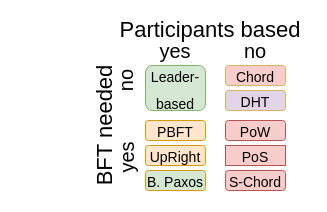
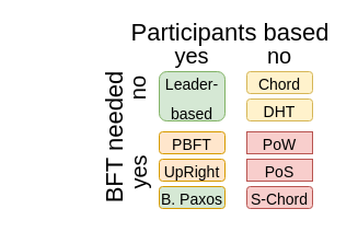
- <mxCell id="15" value="&lt;font style=&quot;font-size: 14px&quot;&gt;Chord&lt;/font&gt;" style="rounded=1;whiteSpace=wrap;html=1;fontSize=22;fillColor=#f8cecc;strokeColor=#d6b656;" vertex="1" parent="1"><mxGeometry x="225" y="65" width="60" height="20" as="geometry" /></mxCell>
+ <mxCell id="15" value="&lt;font style=&quot;font-size: 14px&quot;&gt;Chord&lt;/font&gt;" style="rounded=1;whiteSpace=wrap;html=1;fontSize=22;fillColor=#fff2cc;strokeColor=#d6b656;" vertex="1" parent="1"><mxGeometry x="225" y="65" width="60" height="20" as="geometry" /></mxCell>
- <mxCell id="16" value="&lt;font style=&quot;font-size: 14px&quot;&gt;DHT&lt;/font&gt;" style="rounded=1;whiteSpace=wrap;html=1;fontSize=22;fillColor=#e1d5e7;strokeColor=#d6b656;" vertex="1" parent="1"><mxGeometry x="225" y="90" width="60" height="20" as="geometry" /></mxCell>
+ <mxCell id="16" value="&lt;font style=&quot;font-size: 14px&quot;&gt;DHT&lt;/font&gt;" style="rounded=1;whiteSpace=wrap;html=1;fontSize=22;fillColor=#fff2cc;strokeColor=#d6b656;" vertex="1" parent="1"><mxGeometry x="225" y="90" width="60" height="20" as="geometry" /></mxCell>
- <mxCell id="12" value="&lt;font style=&quot;font-size: 14px&quot;&gt;PoW&lt;/font&gt;" style="rounded=1;whiteSpace=wrap;html=1;fontSize=22;fillColor=#f8cecc;strokeColor=#b85450;" vertex="1" parent="1"><mxGeometry x="225" y="120" width="60" height="20" as="geometry" /></mxCell>
+ <mxCell id="12" value="&lt;font style=&quot;font-size: 14px&quot;&gt;PoW&lt;/font&gt;" style="whiteSpace=wrap;html=1;fontSize=22;fillColor=#f8cecc;strokeColor=#b85450;rounded=0;" vertex="1" parent="1"><mxGeometry x="225" y="120" width="60" height="20" as="geometry" /></mxCell>
